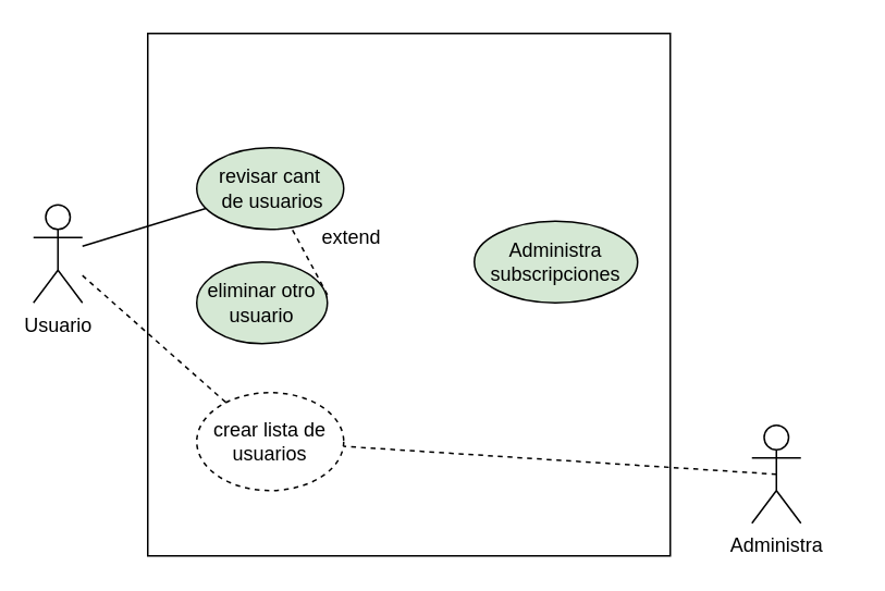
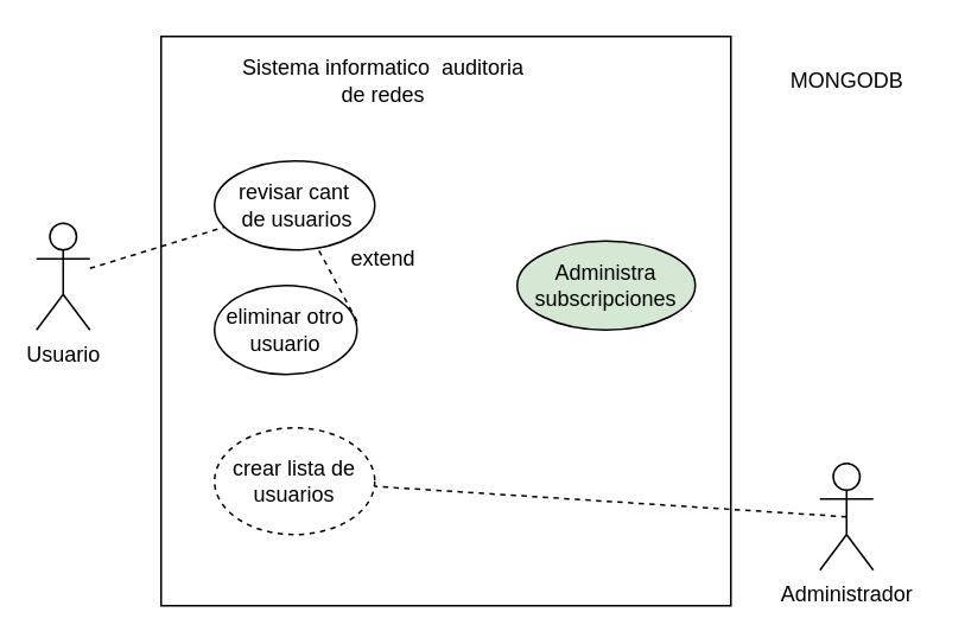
+ <mxCell id="3" value="Sistema informatico&amp;nbsp; auditoria de redes" style="text;html=1;align=center;verticalAlign=middle;whiteSpace=wrap;rounded=0;" vertex="1" parent="1"><mxGeometry x="130" y="30" width="170" height="30" as="geometry" /></mxCell>
+ <mxCell id="11" value="MONGODB" style="text;html=1;align=center;verticalAlign=middle;resizable=0;points=[];autosize=1;strokeColor=none;fillColor=none;" vertex="1" parent="1"><mxGeometry x="430" y="30" width="90" height="30" as="geometry" /></mxCell>
- <mxCell id="6" value="revisar cant&lt;div&gt;&amp;nbsp;de usuarios&lt;/div&gt;" style="ellipse;whiteSpace=wrap;html=1;fillColor=#d5e8d4;" vertex="1" parent="1"><mxGeometry x="120" y="90" width="90" height="50" as="geometry" /></mxCell>
+ <mxCell id="6" value="revisar cant&lt;div&gt;&amp;nbsp;de usuarios&lt;/div&gt;" style="ellipse;whiteSpace=wrap;html=1;" vertex="1" parent="1"><mxGeometry x="120" y="90" width="90" height="50" as="geometry" /></mxCell>
- <mxCell id="7" value="" style="endArrow=none;dashed=0;html=1;" edge="1" parent="1" source="4" target="6"><mxGeometry width="50" height="50" relative="1" as="geometry"><mxPoint x="200" y="180" as="sourcePoint" /><mxPoint x="250" y="130" as="targetPoint" /></mxGeometry></mxCell>
+ <mxCell id="7" value="" style="endArrow=none;dashed=1;html=1;" edge="1" parent="1" source="4" target="6"><mxGeometry width="50" height="50" relative="1" as="geometry"><mxPoint x="200" y="180" as="sourcePoint" /><mxPoint x="250" y="130" as="targetPoint" /></mxGeometry></mxCell>
- <mxCell id="8" value="eliminar otro usuario" style="ellipse;whiteSpace=wrap;html=1;fillColor=#d5e8d4;" vertex="1" parent="1"><mxGeometry x="120" y="160" width="80" height="50" as="geometry" /></mxCell>
+ <mxCell id="8" value="eliminar otro usuario" style="ellipse;whiteSpace=wrap;html=1;" vertex="1" parent="1"><mxGeometry x="120" y="160" width="80" height="50" as="geometry" /></mxCell>
- <mxCell id="13" value="" style="endArrow=none;dashed=1;html=1;" edge="1" parent="1" source="4" target="12"><mxGeometry width="50" height="50" relative="1" as="geometry"><mxPoint x="300" y="210" as="sourcePoint" /><mxPoint x="350" y="160" as="targetPoint" /></mxGeometry></mxCell>
- <mxCell id="5" value="Administra&lt;div&gt;&lt;br&gt;&lt;/div&gt;" style="shape=umlActor;verticalLabelPosition=bottom;verticalAlign=top;html=1;outlineConnect=0;" vertex="1" parent="1"><mxGeometry x="460" y="260" width="30" height="60" as="geometry" /></mxCell>
+ <mxCell id="5" value="Administrador&lt;div&gt;&lt;br&gt;&lt;/div&gt;" style="shape=umlActor;verticalLabelPosition=bottom;verticalAlign=top;html=1;outlineConnect=0;" vertex="1" parent="1"><mxGeometry x="460" y="260" width="30" height="60" as="geometry" /></mxCell>
